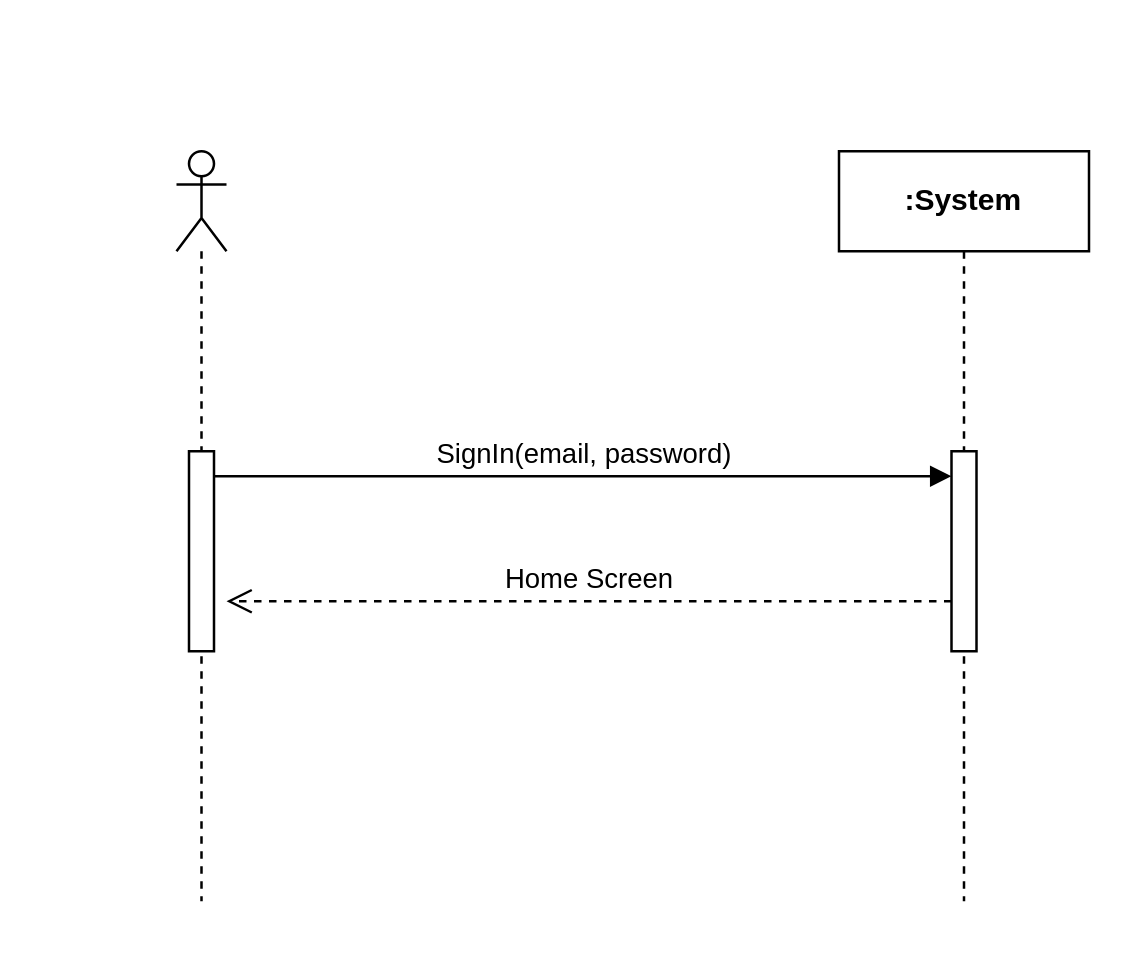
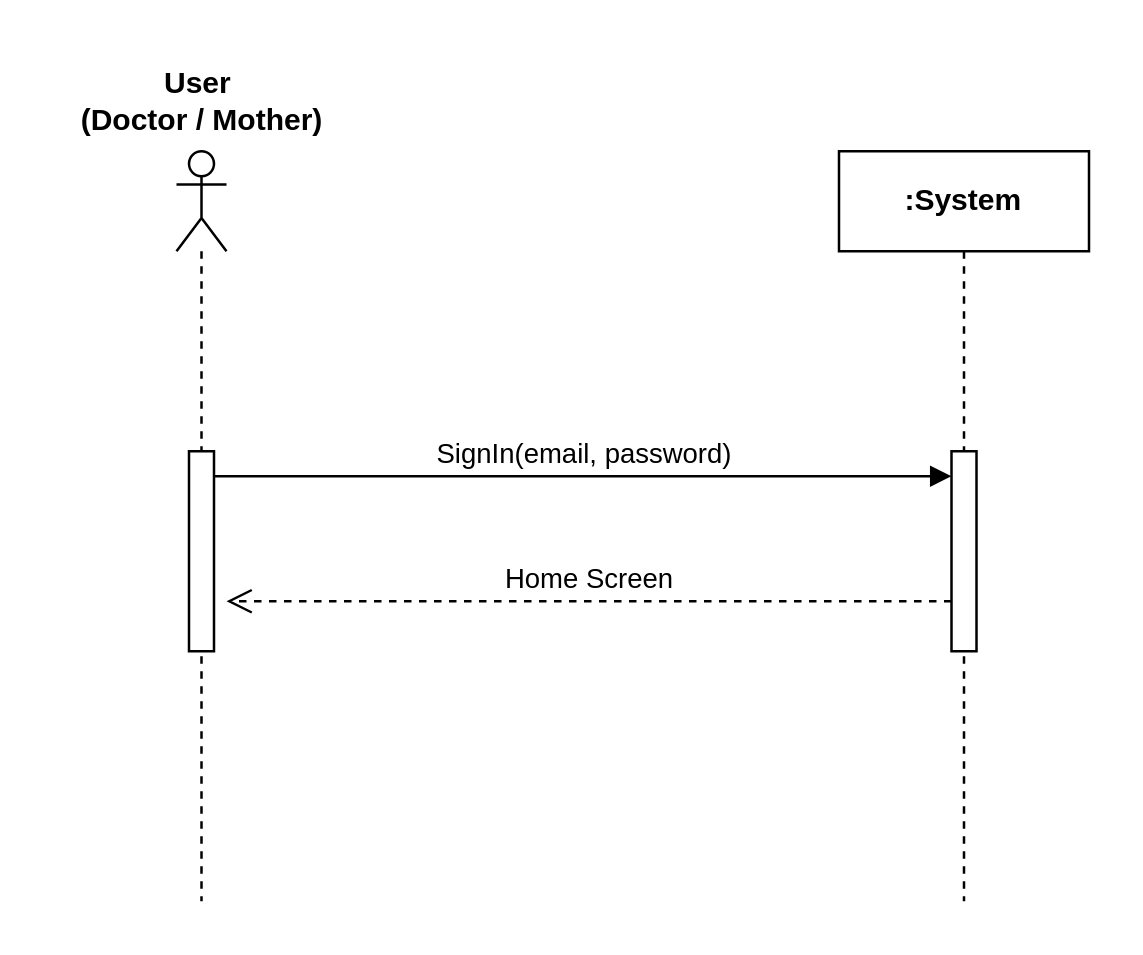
+ <mxCell id="7" value="&lt;b&gt;User&amp;nbsp;&lt;/b&gt;&lt;div&gt;&lt;b&gt;(Doctor / Mother)&lt;/b&gt;&lt;/div&gt;" style="text;html=1;align=center;verticalAlign=middle;resizable=0;points=[];autosize=1;strokeColor=none;fillColor=none;" parent="1" vertex="1"><mxGeometry x="20" y="20" width="120" height="40" as="geometry" /></mxCell>
